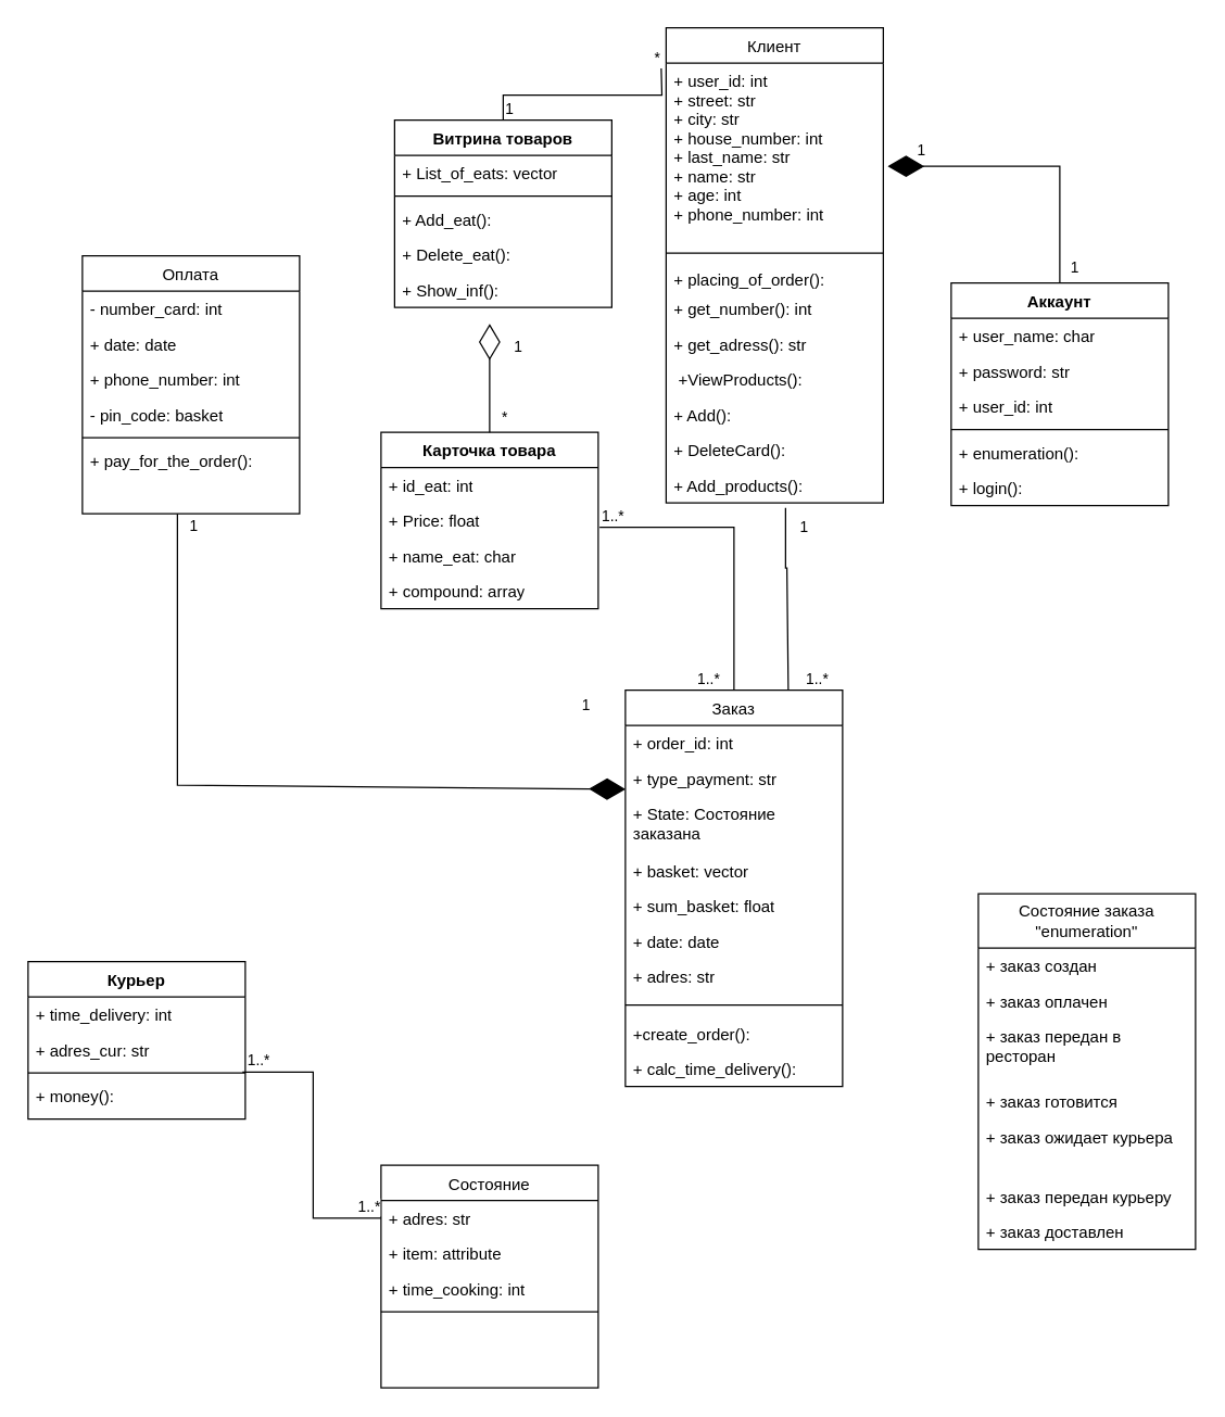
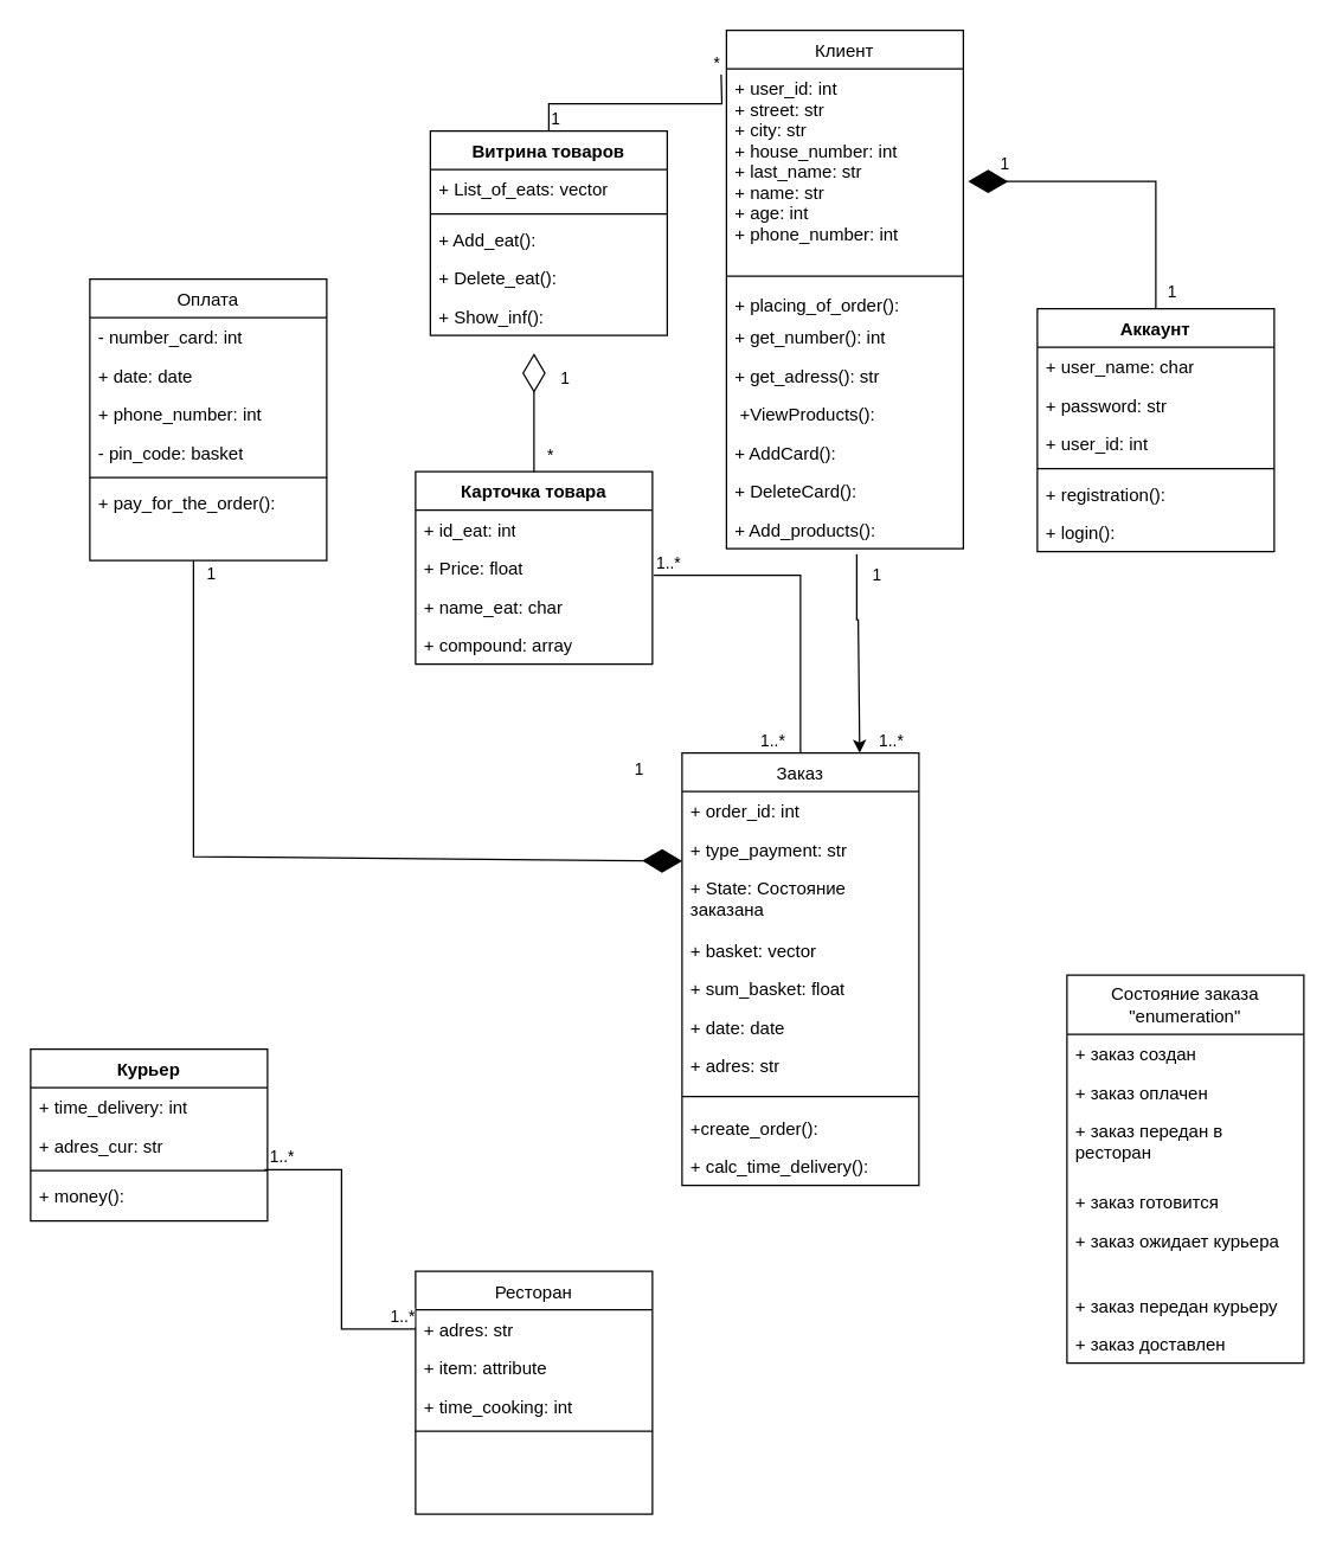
- <mxCell id="32" value="+ Add():&amp;nbsp;" style="text;strokeColor=none;fillColor=none;align=left;verticalAlign=top;spacingLeft=4;spacingRight=4;overflow=hidden;rotatable=0;points=[[0,0.5],[1,0.5]];portConstraint=eastwest;whiteSpace=wrap;html=1;" vertex="1" parent="25"><mxGeometry y="272" width="160" height="26" as="geometry" /></mxCell>
+ <mxCell id="32" value="+ AddCard():&amp;nbsp;" style="text;strokeColor=none;fillColor=none;align=left;verticalAlign=top;spacingLeft=4;spacingRight=4;overflow=hidden;rotatable=0;points=[[0,0.5],[1,0.5]];portConstraint=eastwest;whiteSpace=wrap;html=1;" vertex="1" parent="25"><mxGeometry y="272" width="160" height="26" as="geometry" /></mxCell>
- <mxCell id="45" value="+ enumeration():" style="text;strokeColor=none;fillColor=none;align=left;verticalAlign=top;spacingLeft=4;spacingRight=4;overflow=hidden;rotatable=0;points=[[0,0.5],[1,0.5]];portConstraint=eastwest;whiteSpace=wrap;html=1;" vertex="1" parent="40"><mxGeometry y="112" width="160" height="26" as="geometry" /></mxCell>
+ <mxCell id="45" value="+ registration():" style="text;strokeColor=none;fillColor=none;align=left;verticalAlign=top;spacingLeft=4;spacingRight=4;overflow=hidden;rotatable=0;points=[[0,0.5],[1,0.5]];portConstraint=eastwest;whiteSpace=wrap;html=1;" vertex="1" parent="40"><mxGeometry y="112" width="160" height="26" as="geometry" /></mxCell>
- <mxCell id="71" value="" style="endArrow=none;html=1;edgeStyle=orthogonalEdgeStyle;rounded=0;entryX=0.75;entryY=0;entryDx=0;entryDy=0;exitX=0.55;exitY=1.145;exitDx=0;exitDy=0;exitPerimeter=0;" edge="1" parent="1" source="34" target="14"><mxGeometry relative="1" as="geometry"><mxPoint x="580" y="418" as="sourcePoint" /><mxPoint x="600" y="268" as="targetPoint" /><Array as="points"><mxPoint x="578" y="418" /><mxPoint x="579" y="448" /></Array></mxGeometry></mxCell>
+ <mxCell id="71" value="" style="endArrow=classic;html=1;edgeStyle=orthogonalEdgeStyle;rounded=0;entryX=0.75;entryY=0;entryDx=0;entryDy=0;exitX=0.55;exitY=1.145;exitDx=0;exitDy=0;exitPerimeter=0;" edge="1" parent="1" source="34" target="14"><mxGeometry relative="1" as="geometry"><mxPoint x="580" y="418" as="sourcePoint" /><mxPoint x="600" y="268" as="targetPoint" /><Array as="points"><mxPoint x="578" y="418" /><mxPoint x="579" y="448" /></Array></mxGeometry></mxCell>
- <mxCell id="9" value="Состояние" style="swimlane;fontStyle=0;align=center;verticalAlign=top;childLayout=stackLayout;horizontal=1;startSize=26;horizontalStack=0;resizeParent=1;resizeLast=0;collapsible=1;marginBottom=0;rounded=0;shadow=0;strokeWidth=1;spacing=3;" parent="1" vertex="1"><mxGeometry x="280" y="858" width="160" height="164" as="geometry"><mxRectangle x="130" y="380" width="160" height="26" as="alternateBounds" /></mxGeometry></mxCell>
+ <mxCell id="9" value="Ресторан" style="swimlane;fontStyle=0;align=center;verticalAlign=top;childLayout=stackLayout;horizontal=1;startSize=26;horizontalStack=0;resizeParent=1;resizeLast=0;collapsible=1;marginBottom=0;rounded=0;shadow=0;strokeWidth=1;spacing=3;" parent="1" vertex="1"><mxGeometry x="280" y="858" width="160" height="164" as="geometry"><mxRectangle x="130" y="380" width="160" height="26" as="alternateBounds" /></mxGeometry></mxCell>
